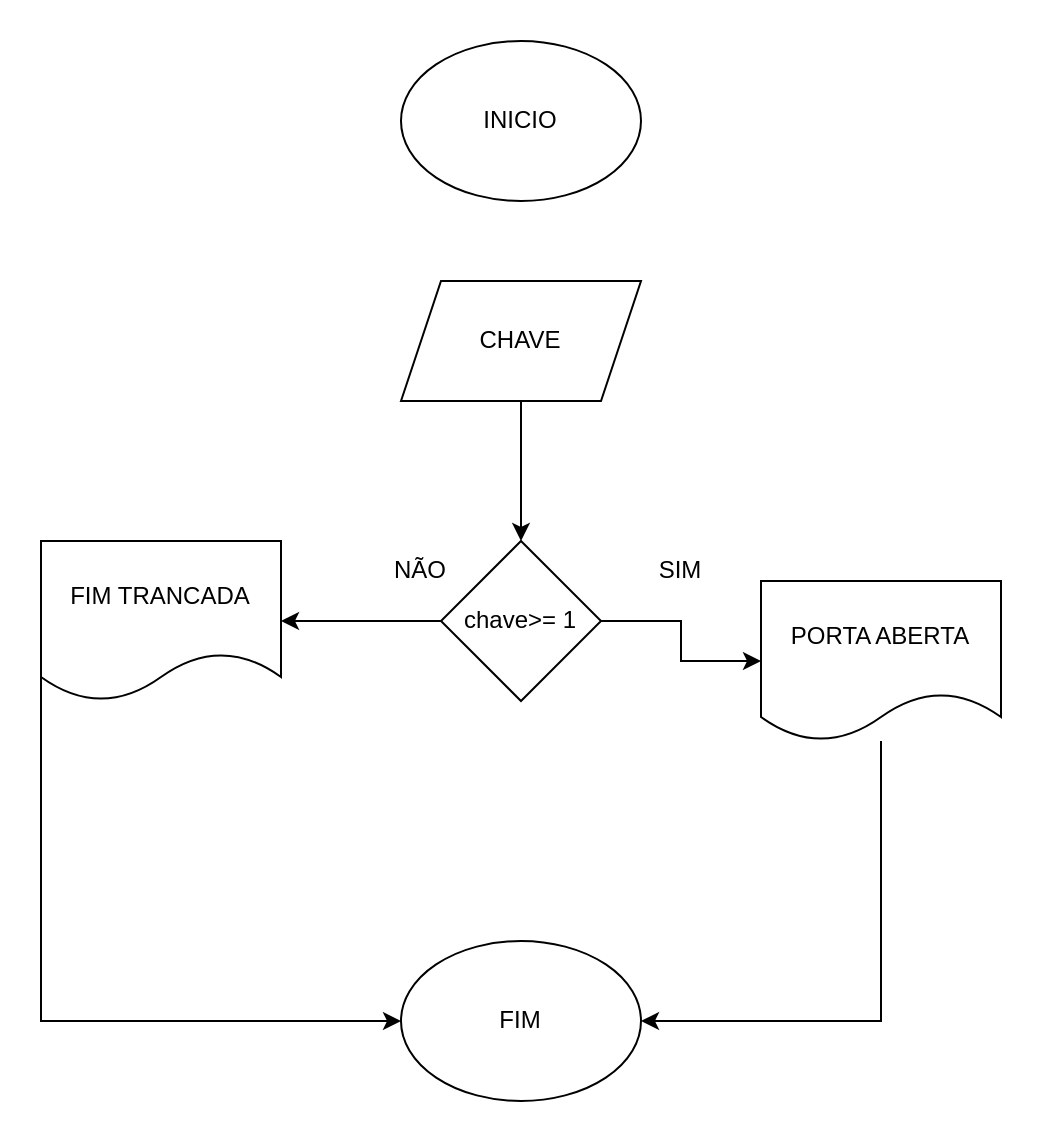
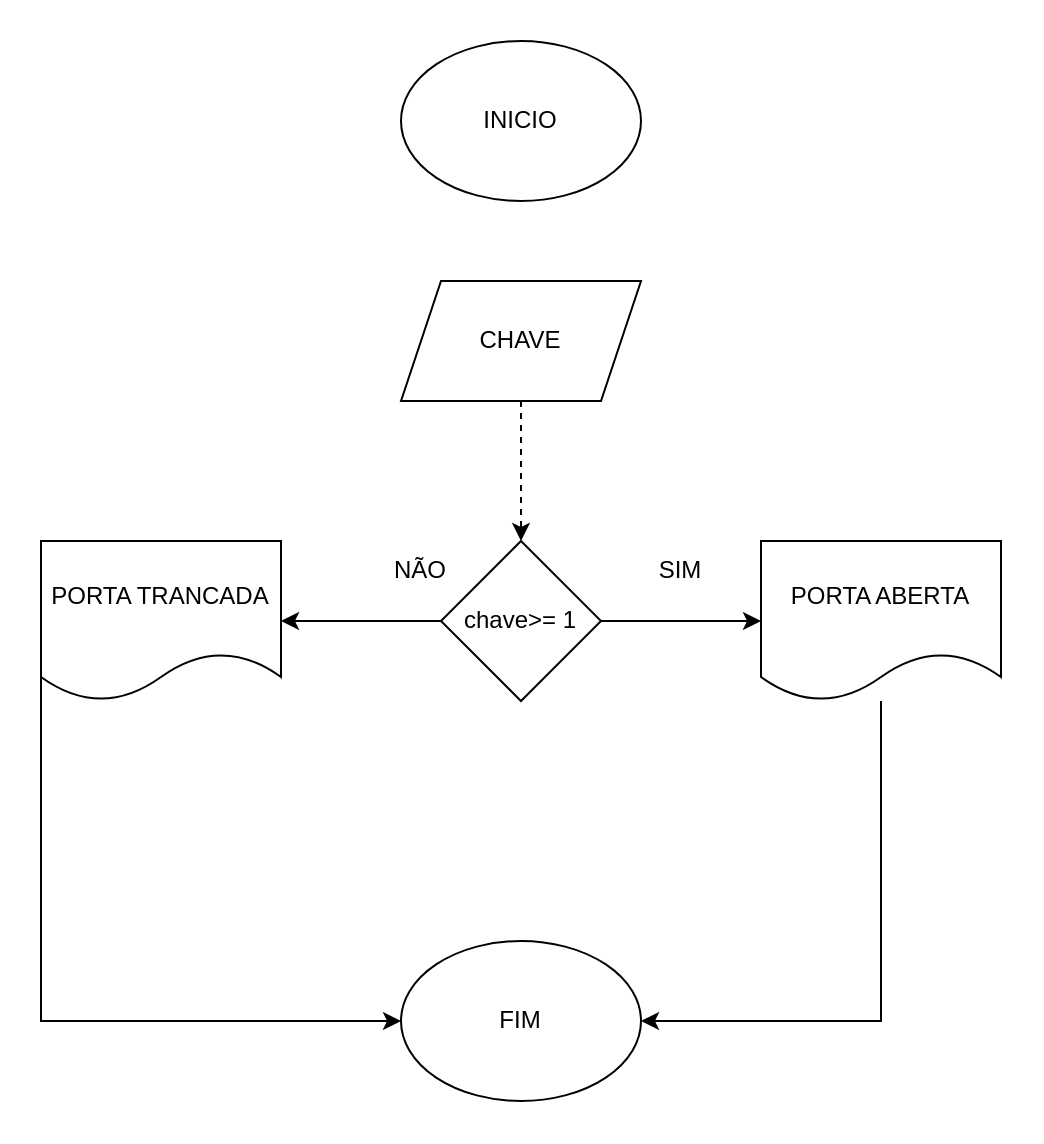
- <mxCell id="4" value="" style="edgeStyle=orthogonalEdgeStyle;rounded=0;orthogonalLoop=1;jettySize=auto;html=1;" edge="1" parent="1" source="5" target="8"><mxGeometry relative="1" as="geometry" /></mxCell>
+ <mxCell id="4" value="" style="edgeStyle=orthogonalEdgeStyle;rounded=0;orthogonalLoop=1;jettySize=auto;html=1;dashed=1;" edge="1" parent="1" source="5" target="8"><mxGeometry relative="1" as="geometry" /></mxCell>
- <mxCell id="12" value="FIM TRANCADA" style="shape=document;whiteSpace=wrap;html=1;boundedLbl=1;" vertex="1" parent="1"><mxGeometry x="20" y="270" width="120" height="80" as="geometry" /></mxCell>
+ <mxCell id="12" value="PORTA TRANCADA" style="shape=document;whiteSpace=wrap;html=1;boundedLbl=1;" vertex="1" parent="1"><mxGeometry x="20" y="270" width="120" height="80" as="geometry" /></mxCell>
- <mxCell id="11" value="PORTA ABERTA" style="shape=document;whiteSpace=wrap;html=1;boundedLbl=1;" vertex="1" parent="1"><mxGeometry x="380" y="290" width="120" height="80" as="geometry" /></mxCell>
+ <mxCell id="11" value="PORTA ABERTA" style="shape=document;whiteSpace=wrap;html=1;boundedLbl=1;" vertex="1" parent="1"><mxGeometry x="380" y="270" width="120" height="80" as="geometry" /></mxCell>
